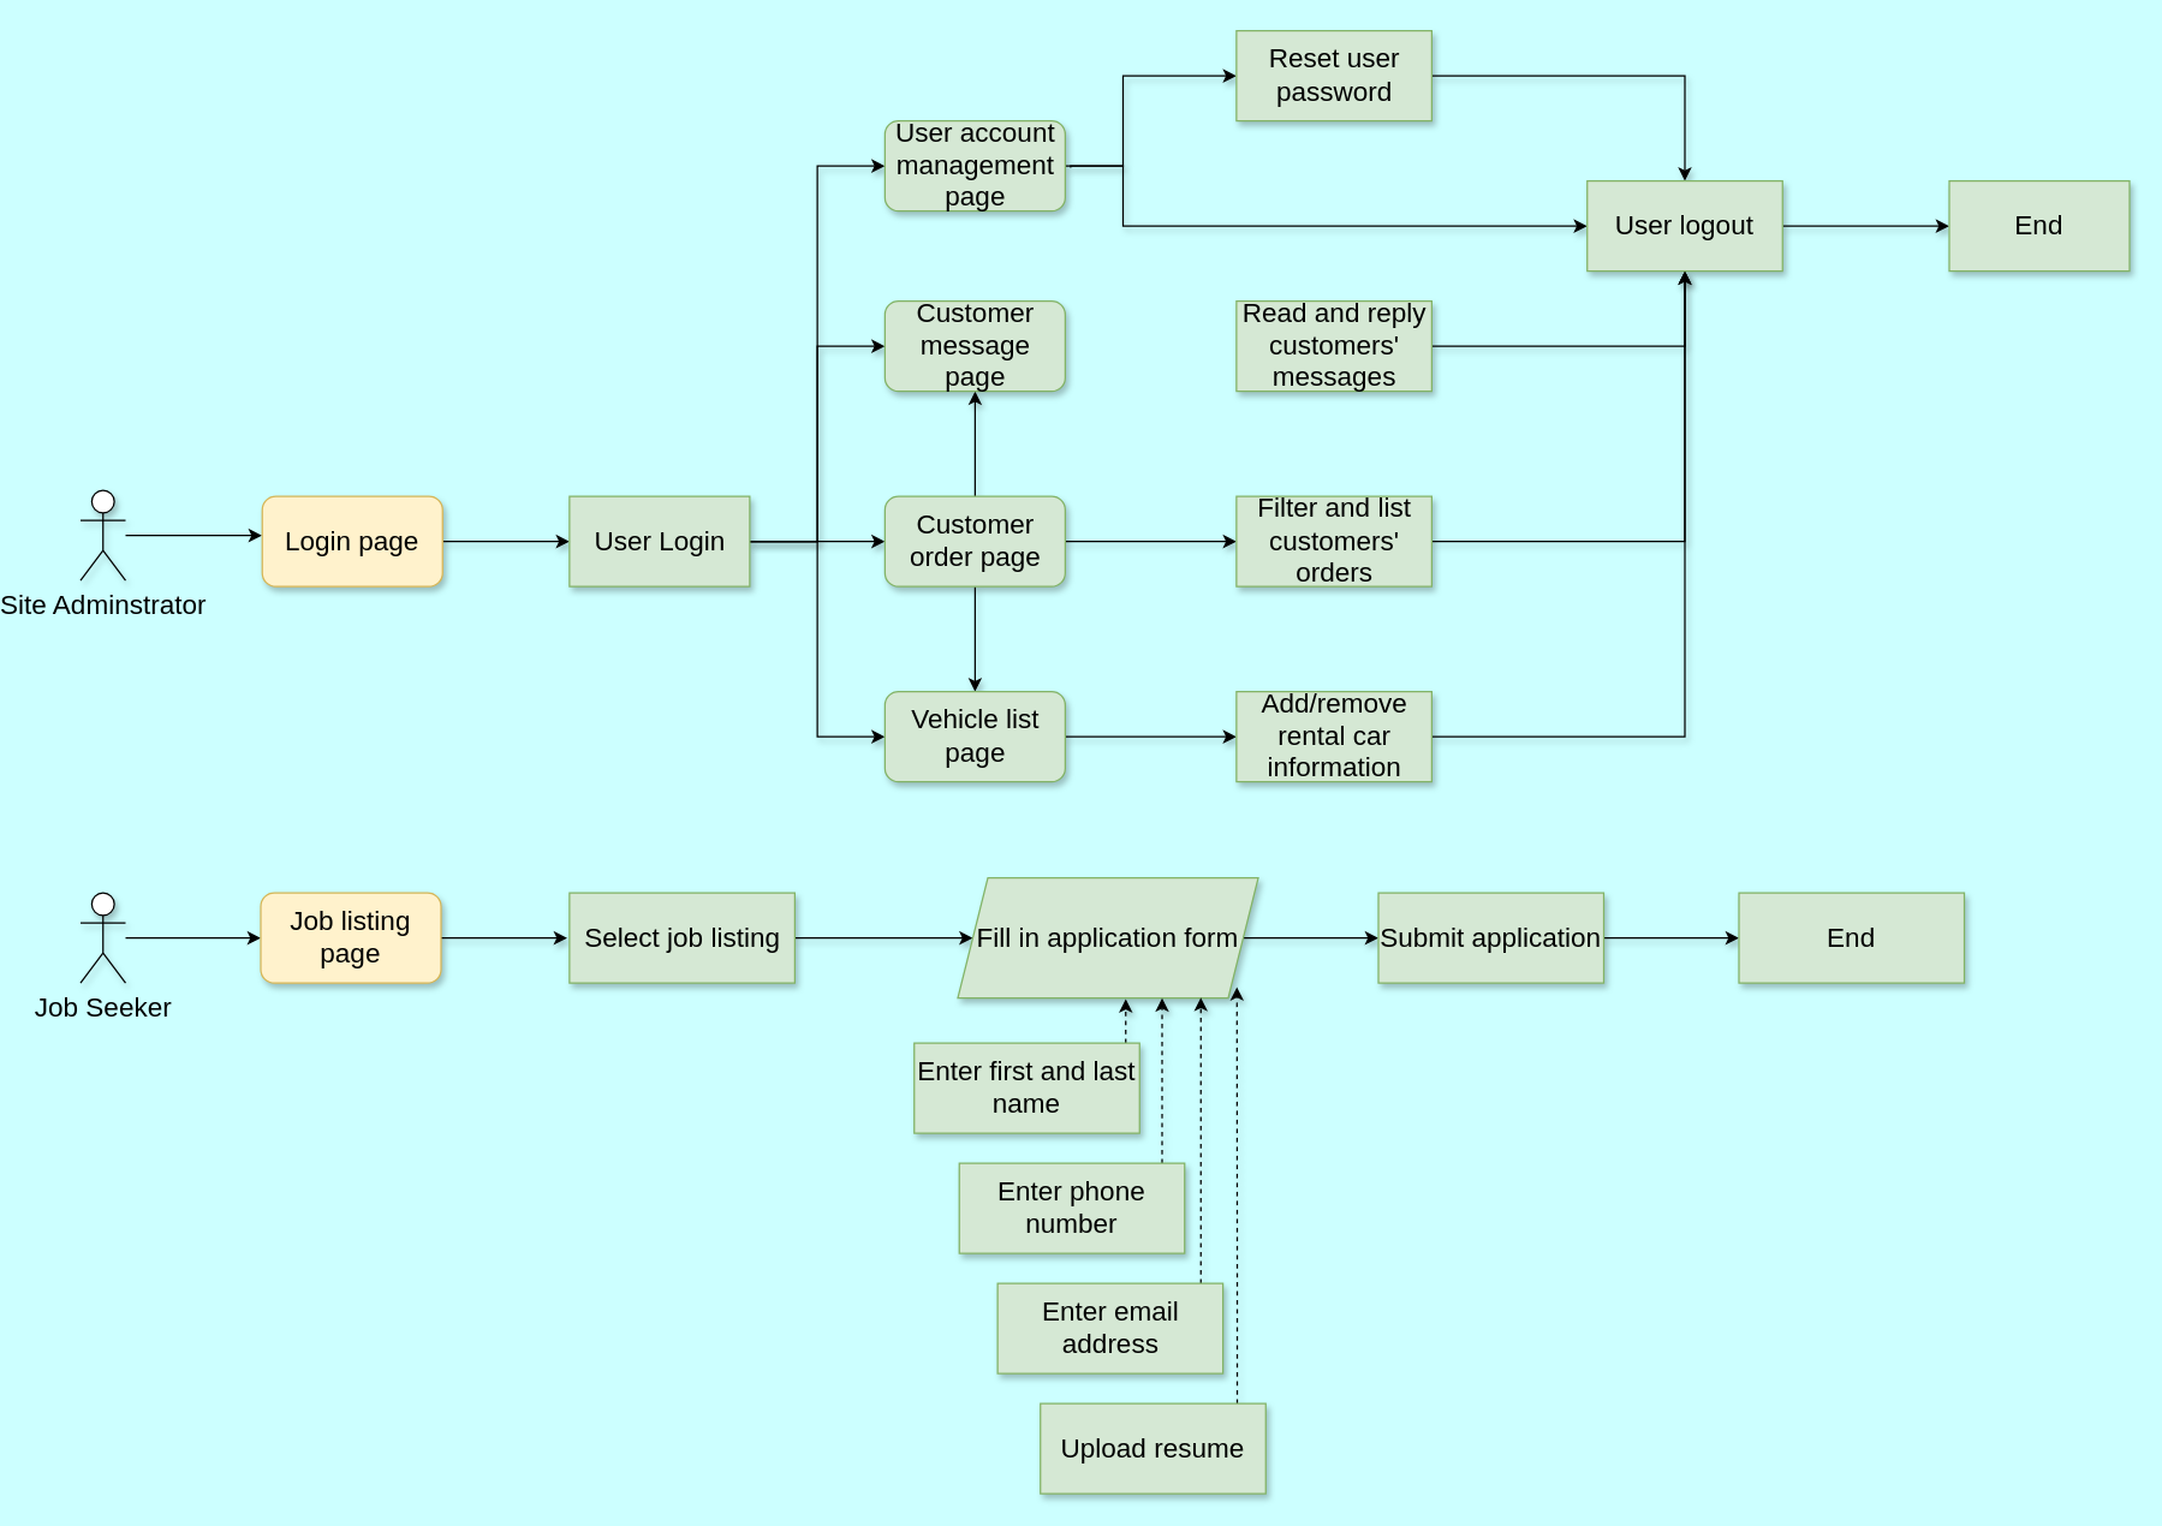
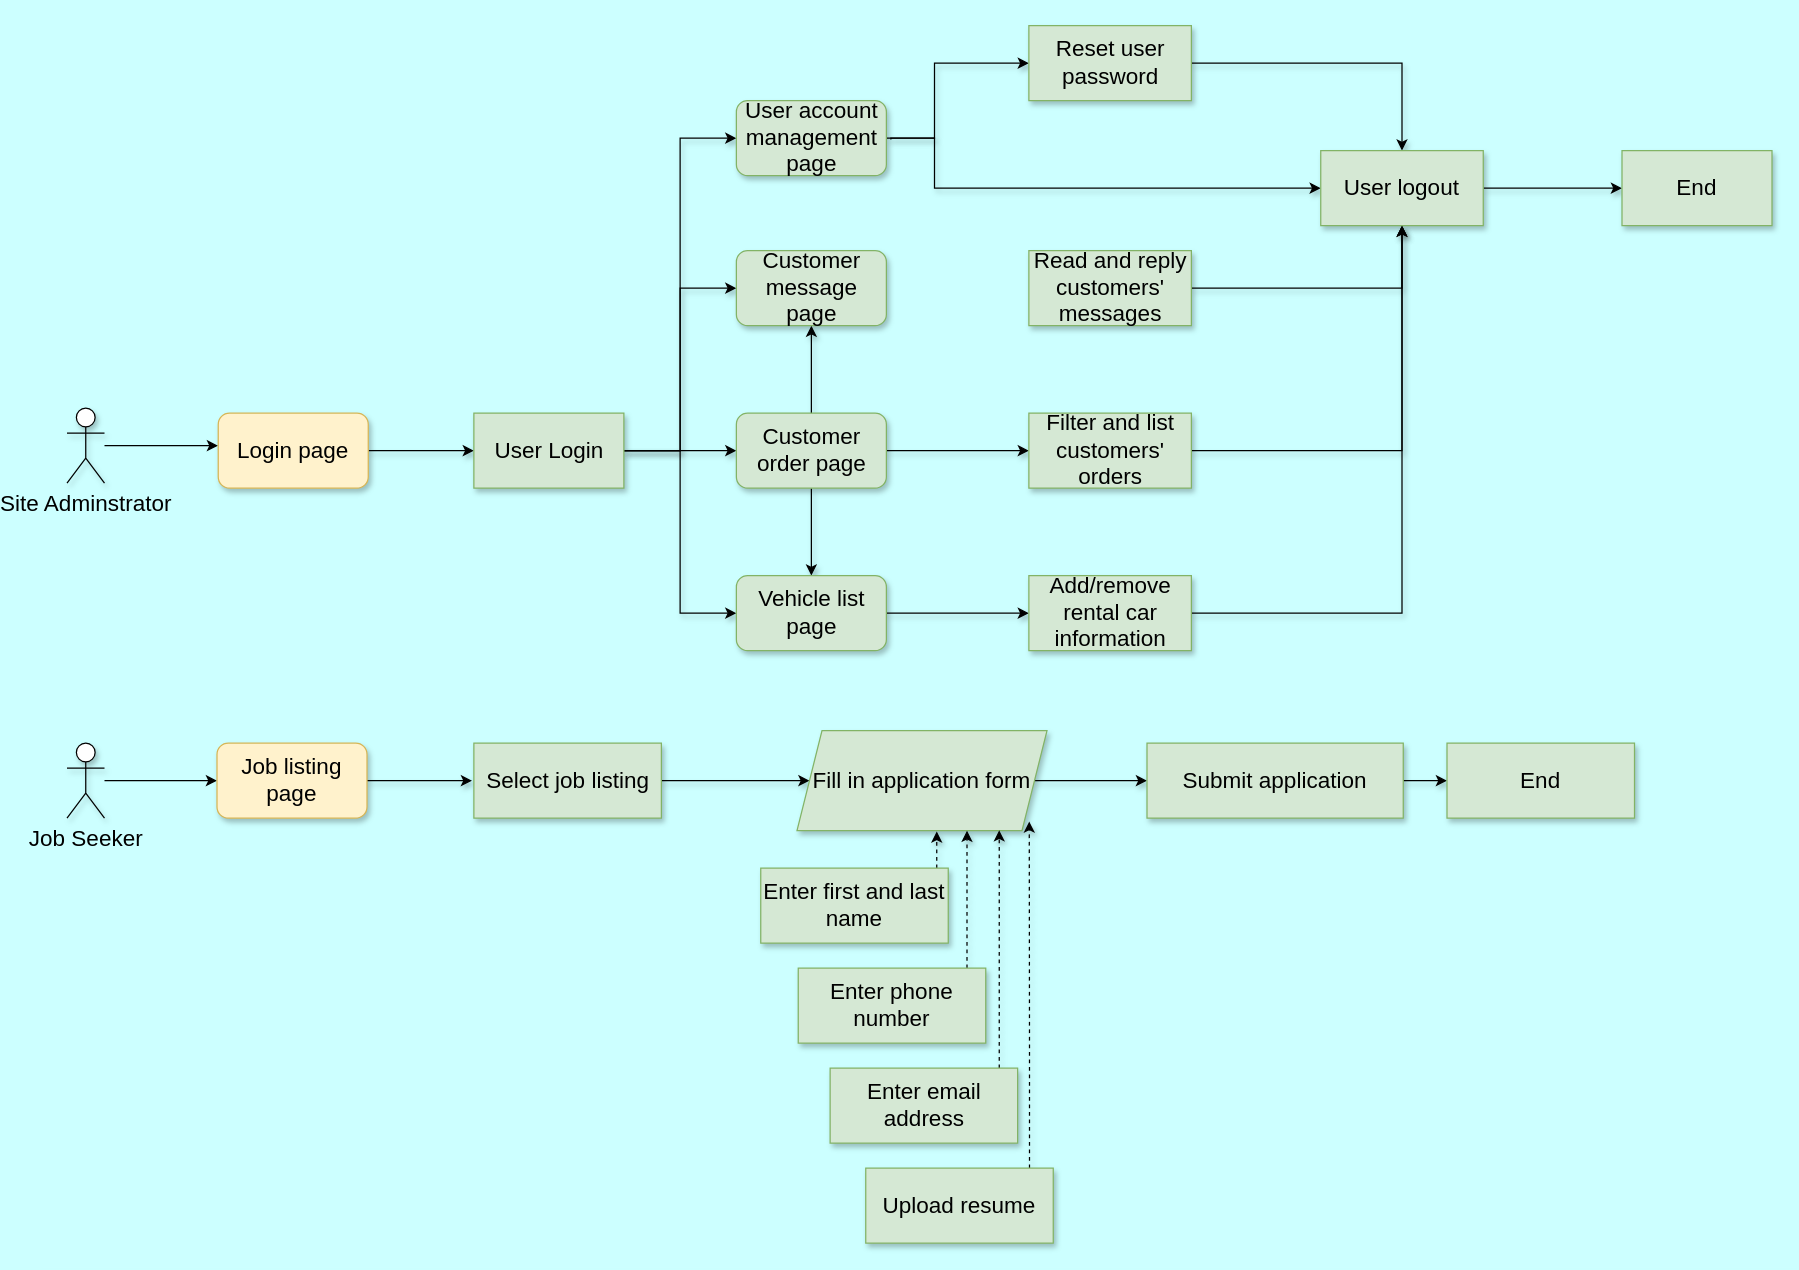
- <mxCell id="49" value="Submit application" style="rounded=0;whiteSpace=wrap;html=1;fontSize=18;fillColor=#d5e8d4;strokeColor=#82b366;shadow=1;" parent="1" vertex="1"><mxGeometry x="884" y="594" width="150" height="60" as="geometry" /></mxCell>
+ <mxCell id="49" value="Submit application" style="rounded=0;whiteSpace=wrap;html=1;fontSize=18;fillColor=#d5e8d4;strokeColor=#82b366;shadow=1;" parent="1" vertex="1"><mxGeometry x="884" y="594" width="205" height="60" as="geometry" /></mxCell>
